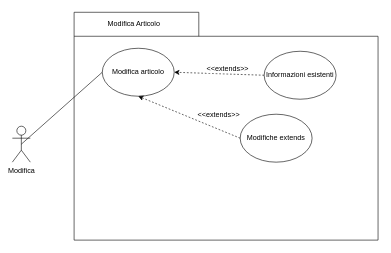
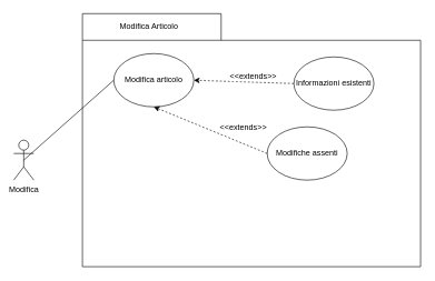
- <mxCell id="10" value="Modifiche extends" style="ellipse;whiteSpace=wrap;html=1;" parent="1" vertex="1"><mxGeometry x="400" y="190" width="120" height="80" as="geometry" /></mxCell>
+ <mxCell id="10" value="Modifiche assenti" style="ellipse;whiteSpace=wrap;html=1;" parent="1" vertex="1"><mxGeometry x="400" y="190" width="120" height="80" as="geometry" /></mxCell>
